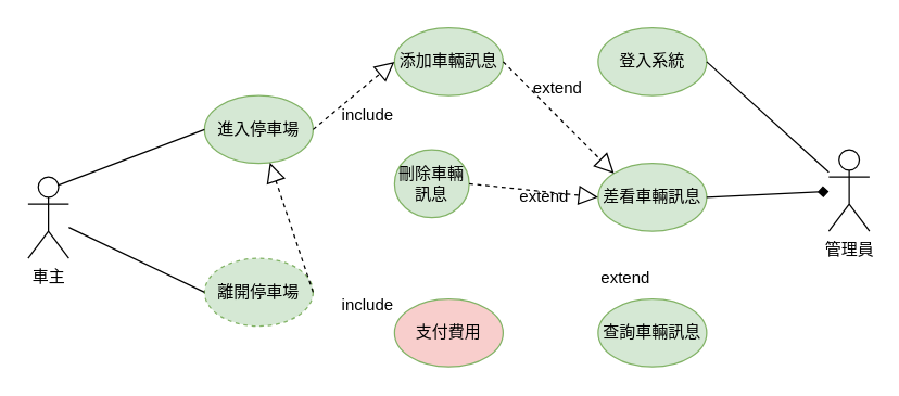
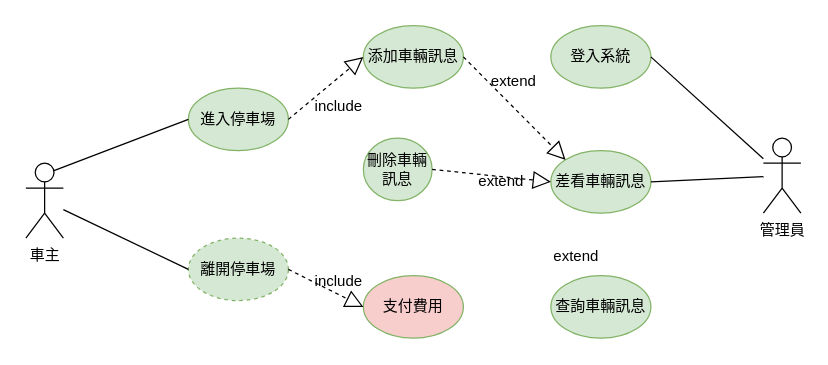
- <mxCell id="13" value="" style="endArrow=diamond;html=1;rounded=0;exitX=1;exitY=0.5;exitDx=0;exitDy=0;" edge="1" parent="1" source="8" target="11"><mxGeometry width="50" height="50" relative="1" as="geometry"><mxPoint x="530" y="55" as="sourcePoint" /><mxPoint x="620" y="136" as="targetPoint" /></mxGeometry></mxCell>
+ <mxCell id="13" value="" style="endArrow=none;html=1;rounded=0;exitX=1;exitY=0.5;exitDx=0;exitDy=0;" edge="1" parent="1" source="8" target="11"><mxGeometry width="50" height="50" relative="1" as="geometry"><mxPoint x="530" y="55" as="sourcePoint" /><mxPoint x="620" y="136" as="targetPoint" /></mxGeometry></mxCell>
- <mxCell id="16" value="" style="endArrow=block;dashed=1;endFill=0;endSize=12;html=1;rounded=0;exitX=1;exitY=0.5;exitDx=0;exitDy=0;" edge="1" parent="1" source="3" target="2"><mxGeometry width="160" relative="1" as="geometry"><mxPoint x="160" y="230" as="sourcePoint" /><mxPoint x="320" y="230" as="targetPoint" /></mxGeometry></mxCell>
+ <mxCell id="16" value="" style="endArrow=block;dashed=1;endFill=0;endSize=12;html=1;rounded=0;exitX=1;exitY=0.5;exitDx=0;exitDy=0;entryX=0;entryY=0.5;entryDx=0;entryDy=0;" edge="1" parent="1" source="3" target="4"><mxGeometry width="160" relative="1" as="geometry"><mxPoint x="160" y="230" as="sourcePoint" /><mxPoint x="320" y="230" as="targetPoint" /></mxGeometry></mxCell>
